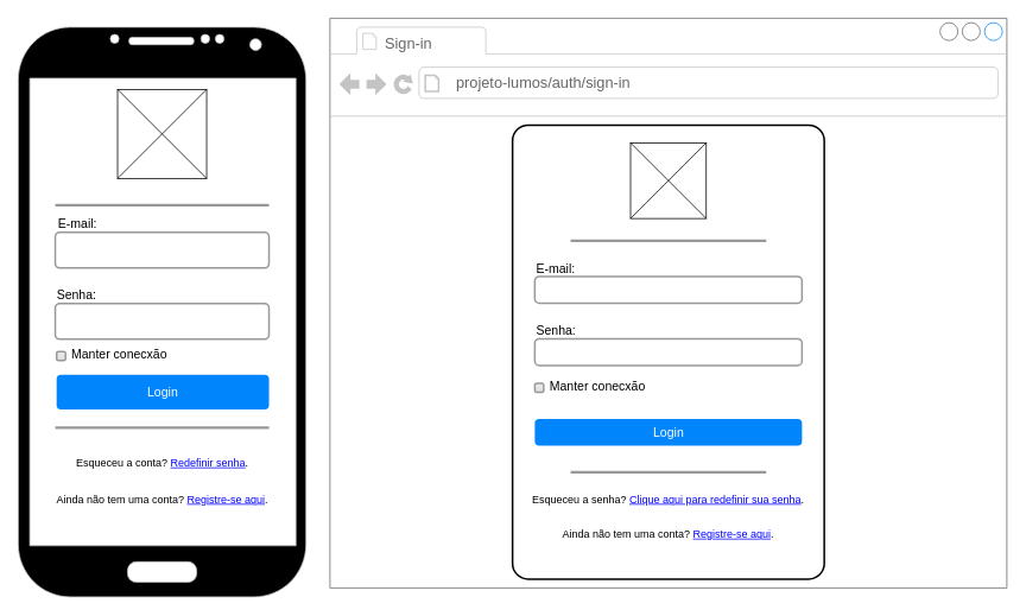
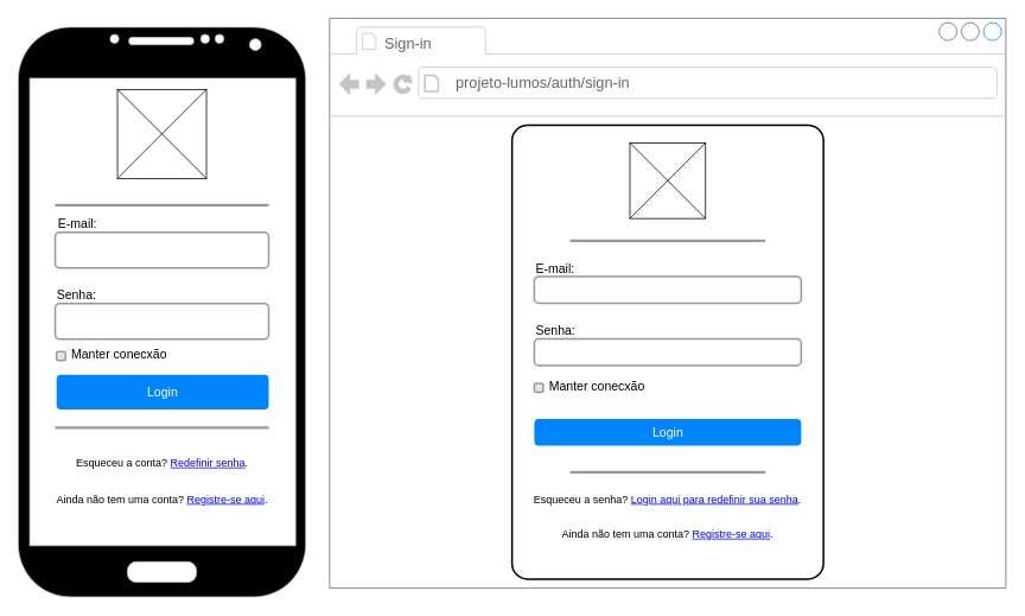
- <mxCell id="16" value="&lt;font color=&quot;#000000&quot;&gt;Esqueceu a senha? &lt;/font&gt;&lt;u&gt;Clique aqui para redefinir sua senha&lt;/u&gt;&lt;font color=&quot;#000000&quot;&gt;.&lt;/font&gt;" style="text;html=1;strokeColor=none;fillColor=none;align=center;verticalAlign=middle;whiteSpace=wrap;rounded=0;fontStyle=0;fontColor=#0000FF;" parent="5" vertex="1"><mxGeometry x="10" y="400" width="330" height="42.07" as="geometry" /></mxCell>
+ <mxCell id="16" value="&lt;font color=&quot;#000000&quot;&gt;Esqueceu a senha? &lt;/font&gt;&lt;u&gt;Login aqui para redefinir sua senha&lt;/u&gt;&lt;font color=&quot;#000000&quot;&gt;.&lt;/font&gt;" style="text;html=1;strokeColor=none;fillColor=none;align=center;verticalAlign=middle;whiteSpace=wrap;rounded=0;fontStyle=0;fontColor=#0000FF;" parent="5" vertex="1"><mxGeometry x="10" y="400" width="330" height="42.07" as="geometry" /></mxCell>
